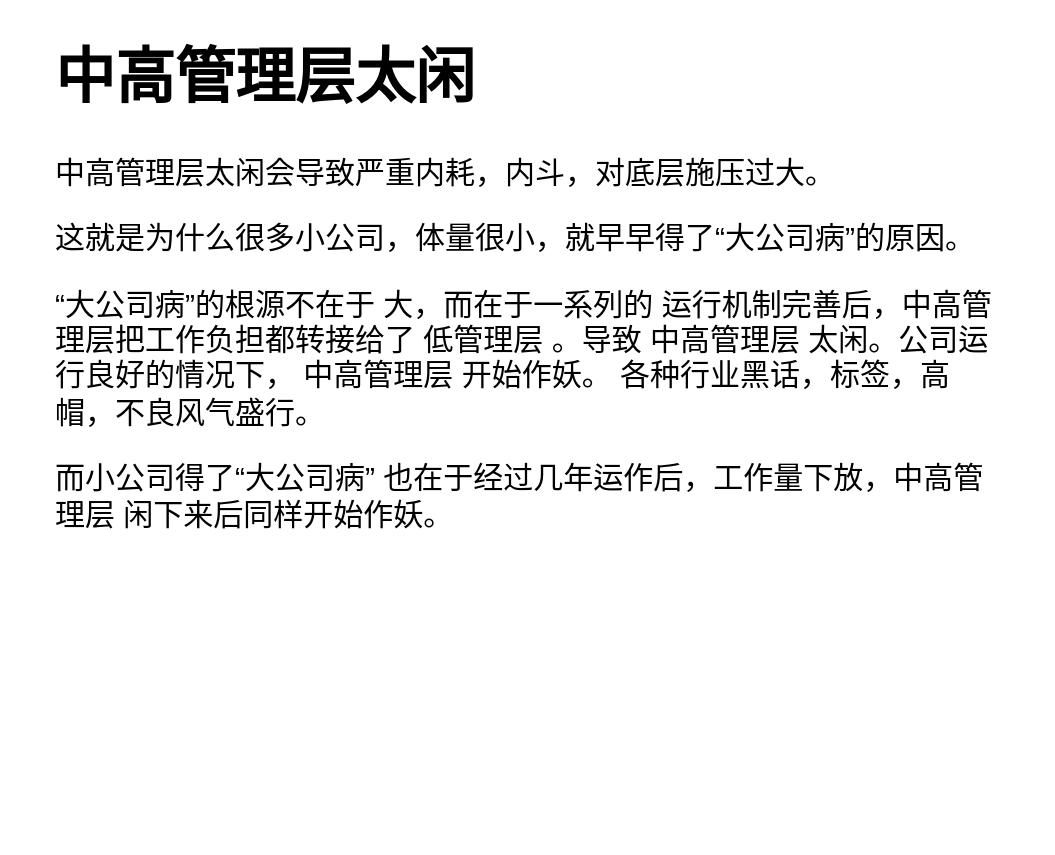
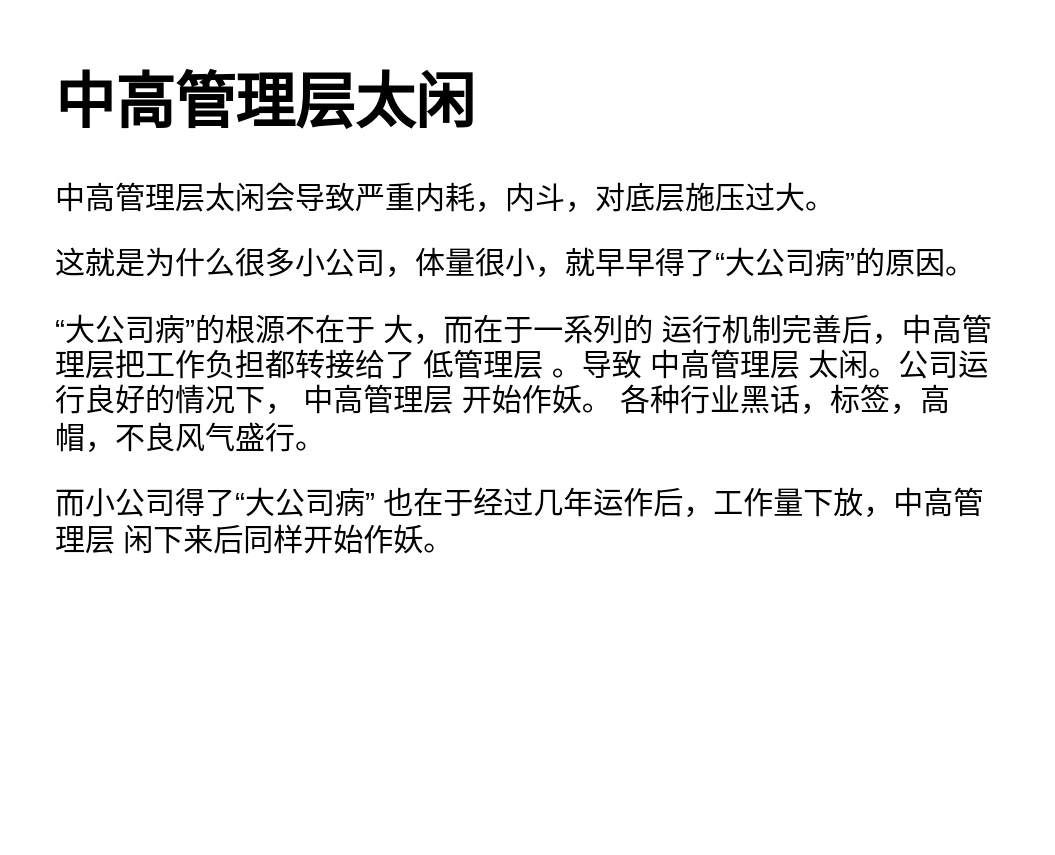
- <mxCell id="2" value="&lt;h1 style=&quot;margin-top: 0px;&quot;&gt;中高管理层太闲&lt;/h1&gt;&lt;p&gt;中高管理层太闲会导致严重内耗，内斗，对底层施压过大。&lt;/p&gt;&lt;p&gt;这就是为什么很多小公司，体量很小，就早早得了“大公司病”的原因。&lt;/p&gt;&lt;p&gt;“大公司病”的根源不在于 大，而在于一系列的 运行机制完善后，中高管理层把工作负担都转接给了 低管理层 。导致 中高管理层 太闲。公司运行良好的情况下， 中高管理层 开始作妖。 各种行业黑话，标签，高帽，不良风气盛行。&lt;/p&gt;&lt;p&gt;而小公司得了“大公司病” 也在于经过几年运作后，工作量下放，中高管理层 闲下来后同样开始作妖。&lt;/p&gt;&lt;p&gt;&lt;br&gt;&lt;/p&gt;" style="text;html=1;whiteSpace=wrap;overflow=hidden;rounded=0;" vertex="1" parent="1"><mxGeometry x="20" y="10" width="380" height="300" as="geometry" /></mxCell>
+ <mxCell id="2" value="&lt;h1 style=&quot;margin-top: 0px;&quot;&gt;中高管理层太闲&lt;/h1&gt;&lt;p&gt;中高管理层太闲会导致严重内耗，内斗，对底层施压过大。&lt;/p&gt;&lt;p&gt;这就是为什么很多小公司，体量很小，就早早得了“大公司病”的原因。&lt;/p&gt;&lt;p&gt;“大公司病”的根源不在于 大，而在于一系列的 运行机制完善后，中高管理层把工作负担都转接给了 低管理层 。导致 中高管理层 太闲。公司运行良好的情况下， 中高管理层 开始作妖。 各种行业黑话，标签，高帽，不良风气盛行。&lt;/p&gt;&lt;p&gt;而小公司得了“大公司病” 也在于经过几年运作后，工作量下放，中高管理层 闲下来后同样开始作妖。&lt;/p&gt;&lt;p&gt;&lt;br&gt;&lt;/p&gt;" style="text;html=1;whiteSpace=wrap;overflow=hidden;rounded=0;" vertex="1" parent="1"><mxGeometry x="20" y="20" width="380" height="300" as="geometry" /></mxCell>
